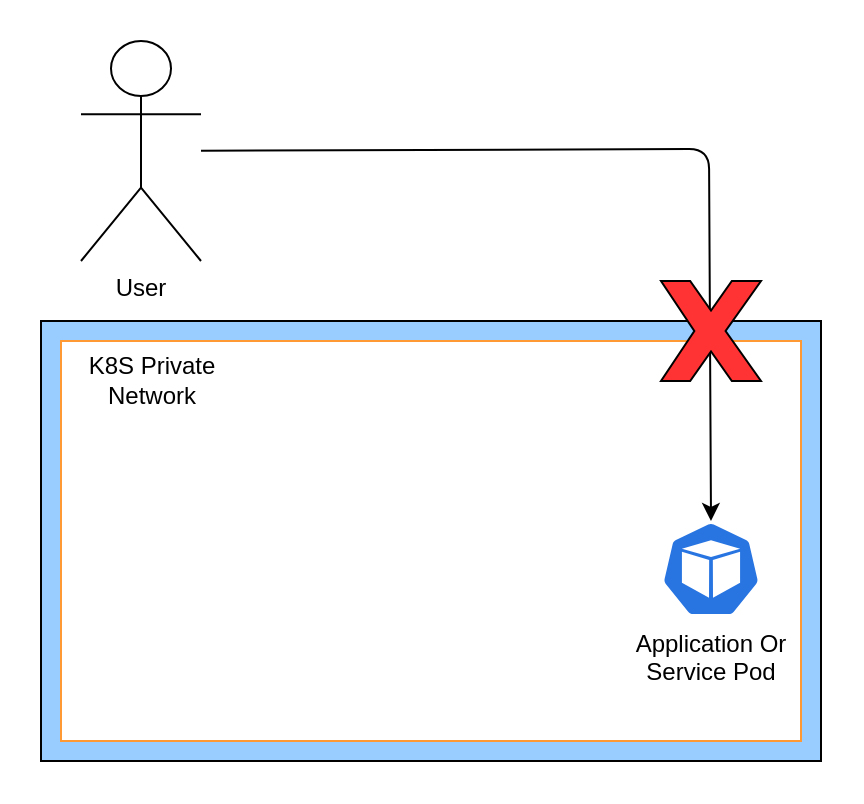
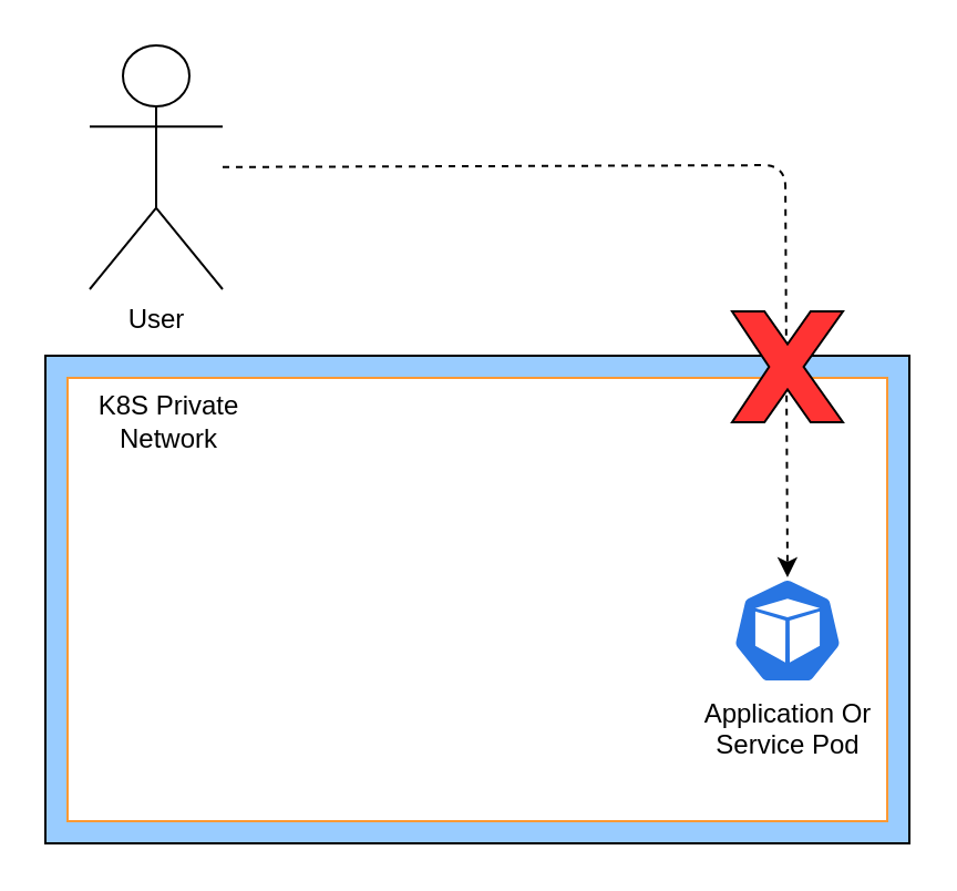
- <mxCell id="4" style="edgeStyle=none;html=1;entryX=0.5;entryY=0;entryDx=0;entryDy=0;entryPerimeter=0;" edge="1" parent="1" source="5" target="8"><mxGeometry relative="1" as="geometry"><mxPoint x="98" y="69" as="sourcePoint" /><mxPoint x="354" y="234" as="targetPoint" /><Array as="points"><mxPoint x="354" y="74" /></Array></mxGeometry></mxCell>
+ <mxCell id="4" style="edgeStyle=none;html=1;entryX=0.5;entryY=0;entryDx=0;entryDy=0;entryPerimeter=0;dashed=1;" edge="1" parent="1" source="5" target="8"><mxGeometry relative="1" as="geometry"><mxPoint x="98" y="69" as="sourcePoint" /><mxPoint x="354" y="234" as="targetPoint" /><Array as="points"><mxPoint x="354" y="74" /></Array></mxGeometry></mxCell>
